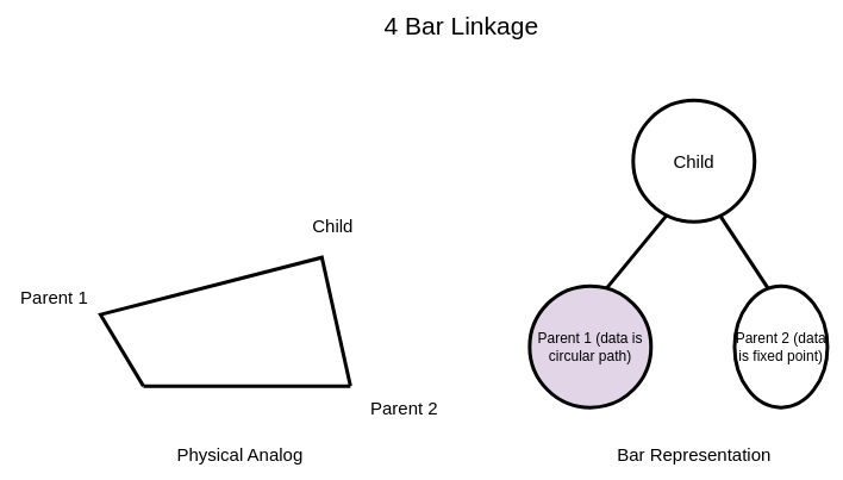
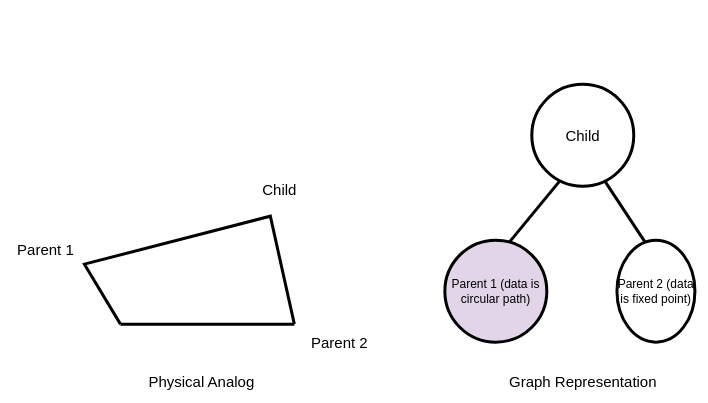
- <mxCell id="10" value="&lt;font style=&quot;font-size: 35px&quot;&gt;4 Bar Linkage&lt;/font&gt;" style="text;html=1;align=center;verticalAlign=middle;resizable=0;points=[];autosize=1;strokeColor=none;fillColor=none;fontSize=20;" parent="1" vertex="1"><mxGeometry y="20" width="230" height="30" as="geometry" x="530" /></mxCell>
- <mxCell id="12" value="&lt;font style=&quot;font-size: 25px&quot;&gt;Bar Representation&lt;/font&gt;" style="text;html=1;align=center;verticalAlign=middle;resizable=0;points=[];autosize=1;strokeColor=none;fillColor=none;fontSize=20;" parent="1" vertex="1"><mxGeometry x="841" y="620" width="260" height="30" as="geometry" /></mxCell>
+ <mxCell id="12" value="&lt;font style=&quot;font-size: 25px&quot;&gt;Graph Representation&lt;/font&gt;" style="text;html=1;align=center;verticalAlign=middle;resizable=0;points=[];autosize=1;strokeColor=none;fillColor=none;fontSize=20;" parent="1" vertex="1"><mxGeometry x="841" y="620" width="260" height="30" as="geometry" /></mxCell>
